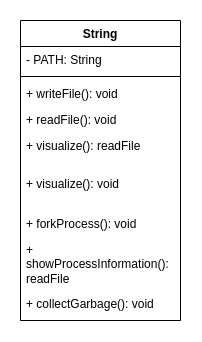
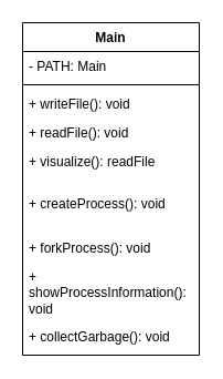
- <mxCell id="2" value="String" style="swimlane;fontStyle=1;align=center;verticalAlign=top;childLayout=stackLayout;horizontal=1;startSize=26;horizontalStack=0;resizeParent=1;resizeParentMax=0;resizeLast=0;collapsible=1;marginBottom=0;whiteSpace=wrap;html=1;" parent="1" vertex="1"><mxGeometry x="20" y="20" width="160" height="300" as="geometry" /></mxCell>
+ <mxCell id="2" value="Main" style="swimlane;fontStyle=1;align=center;verticalAlign=top;childLayout=stackLayout;horizontal=1;startSize=26;horizontalStack=0;resizeParent=1;resizeParentMax=0;resizeLast=0;collapsible=1;marginBottom=0;whiteSpace=wrap;html=1;" parent="1" vertex="1"><mxGeometry x="20" y="20" width="160" height="300" as="geometry" /></mxCell>
- <mxCell id="3" value="- PATH: String" style="text;strokeColor=none;fillColor=none;align=left;verticalAlign=top;spacingLeft=4;spacingRight=4;overflow=hidden;rotatable=0;points=[[0,0.5],[1,0.5]];portConstraint=eastwest;whiteSpace=wrap;html=1;" parent="2" vertex="1"><mxGeometry y="26" width="160" height="26" as="geometry" /></mxCell>
+ <mxCell id="3" value="- PATH: Main" style="text;strokeColor=none;fillColor=none;align=left;verticalAlign=top;spacingLeft=4;spacingRight=4;overflow=hidden;rotatable=0;points=[[0,0.5],[1,0.5]];portConstraint=eastwest;whiteSpace=wrap;html=1;" parent="2" vertex="1"><mxGeometry y="26" width="160" height="26" as="geometry" /></mxCell>
- <mxCell id="8" value="+ visualize(): void" style="text;strokeColor=none;fillColor=none;align=left;verticalAlign=top;spacingLeft=4;spacingRight=4;overflow=hidden;rotatable=0;points=[[0,0.5],[1,0.5]];portConstraint=eastwest;whiteSpace=wrap;html=1;" parent="2" vertex="1"><mxGeometry y="150" width="160" height="40" as="geometry" /></mxCell>
+ <mxCell id="8" value="+ createProcess(): void" style="text;strokeColor=none;fillColor=none;align=left;verticalAlign=top;spacingLeft=4;spacingRight=4;overflow=hidden;rotatable=0;points=[[0,0.5],[1,0.5]];portConstraint=eastwest;whiteSpace=wrap;html=1;" parent="2" vertex="1"><mxGeometry y="150" width="160" height="40" as="geometry" /></mxCell>
- <mxCell id="10" value="+ showProcessInformation(): readFile" style="text;strokeColor=none;fillColor=none;align=left;verticalAlign=top;spacingLeft=4;spacingRight=4;overflow=hidden;rotatable=0;points=[[0,0.5],[1,0.5]];portConstraint=eastwest;whiteSpace=wrap;html=1;" vertex="1" parent="2"><mxGeometry y="216" width="160" height="54" as="geometry" /></mxCell>
+ <mxCell id="10" value="+ showProcessInformation(): void" style="text;strokeColor=none;fillColor=none;align=left;verticalAlign=top;spacingLeft=4;spacingRight=4;overflow=hidden;rotatable=0;points=[[0,0.5],[1,0.5]];portConstraint=eastwest;whiteSpace=wrap;html=1;" vertex="1" parent="2"><mxGeometry y="216" width="160" height="54" as="geometry" /></mxCell>
